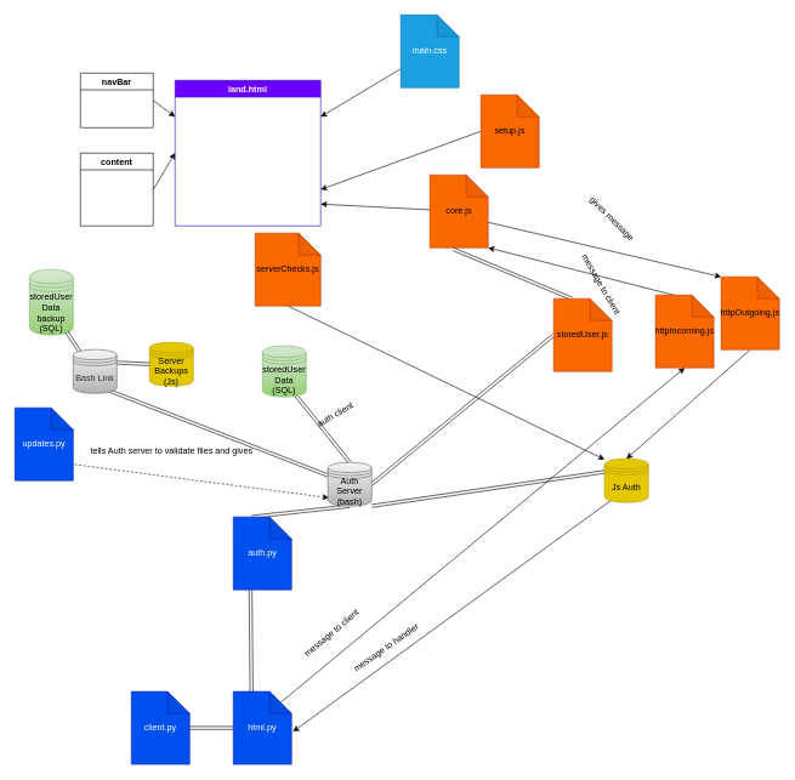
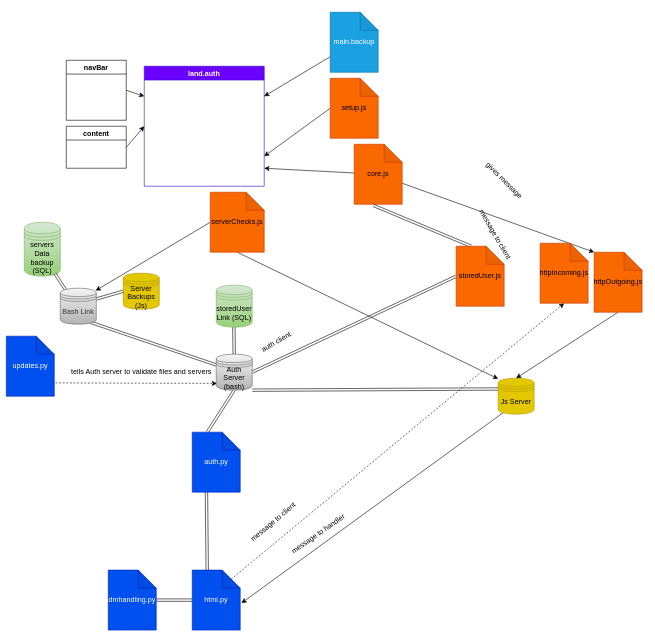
- <mxCell id="4" value="main.css" style="shape=note;whiteSpace=wrap;html=1;backgroundOutline=1;darkOpacity=0.05;fillColor=#1ba1e2;fontColor=#ffffff;strokeColor=#006EAF;" parent="1" vertex="1"><mxGeometry x="550" y="20" width="80" height="100" as="geometry" /></mxCell>
+ <mxCell id="4" value="main.backup" style="shape=note;whiteSpace=wrap;html=1;backgroundOutline=1;darkOpacity=0.05;fillColor=#1ba1e2;fontColor=#ffffff;strokeColor=#006EAF;" parent="1" vertex="1"><mxGeometry x="550" y="20" width="80" height="100" as="geometry" /></mxCell>
- <mxCell id="2" value="land.html" style="swimlane;fillColor=#6a00ff;fontColor=#ffffff;strokeColor=#3700CC;" parent="1" vertex="1"><mxGeometry x="240" y="110" width="200" height="200" as="geometry"><mxRectangle width="90" height="23" as="alternateBounds" /></mxGeometry></mxCell>
+ <mxCell id="2" value="land.auth" style="swimlane;fillColor=#6a00ff;fontColor=#ffffff;strokeColor=#3700CC;" parent="1" vertex="1"><mxGeometry x="240" y="110" width="200" height="200" as="geometry"><mxRectangle width="90" height="23" as="alternateBounds" /></mxGeometry></mxCell>
- <mxCell id="10" value="navBar" style="swimlane;" parent="1" vertex="1"><mxGeometry x="110" y="100" width="100" height="75" as="geometry" /></mxCell>
+ <mxCell id="10" value="navBar" style="swimlane;" parent="1" vertex="1"><mxGeometry x="110" y="100" width="100" height="100" as="geometry" /></mxCell>
- <mxCell id="38" value="setup.js" style="shape=note;whiteSpace=wrap;html=1;backgroundOutline=1;darkOpacity=0.05;fillColor=#fa6800;fontColor=#000000;strokeColor=#C73500;" parent="1" vertex="1"><mxGeometry x="660" y="130" width="80" height="100" as="geometry" /></mxCell>
+ <mxCell id="38" value="setup.js" style="shape=note;whiteSpace=wrap;html=1;backgroundOutline=1;darkOpacity=0.05;fillColor=#fa6800;fontColor=#000000;strokeColor=#C73500;" parent="1" vertex="1"><mxGeometry x="550" y="130" width="80" height="100" as="geometry" /></mxCell>
- <mxCell id="12" value="content" style="swimlane;" parent="1" vertex="1"><mxGeometry x="110" y="210" width="100" height="100" as="geometry" /></mxCell>
+ <mxCell id="12" value="content" style="swimlane;" parent="1" vertex="1"><mxGeometry x="110" y="210" width="100" height="70" as="geometry" /></mxCell>
- <mxCell id="31" style="edgeStyle=none;html=1;exitX=0;exitY=0;exitDx=25;exitDy=0;exitPerimeter=0;entryX=1;entryY=1;entryDx=0;entryDy=0;entryPerimeter=0;" parent="1" source="32" target="7" edge="1"><mxGeometry relative="1" as="geometry"><mxPoint x="610" y="290" as="targetPoint" /></mxGeometry></mxCell>
+ <mxCell id="49" style="edgeStyle=none;html=1;exitX=0;exitY=0.5;exitDx=0;exitDy=0;exitPerimeter=0;entryX=0.983;entryY=0.067;entryDx=0;entryDy=0;entryPerimeter=0;" parent="1" source="50" target="47" edge="1"><mxGeometry relative="1" as="geometry" /></mxCell>
- <mxCell id="44" value="&lt;span style=&quot;color: rgb(0 , 0 , 0)&quot;&gt;storedUser Data backup (SQL)&lt;/span&gt;" style="shape=datastore;whiteSpace=wrap;html=1;fillColor=#d5e8d4;gradientColor=#97d077;strokeColor=#82b366;" parent="1" vertex="1"><mxGeometry x="40" y="370" width="60" height="90" as="geometry" /></mxCell>
+ <mxCell id="44" value="&lt;span style=&quot;color: rgb(0 , 0 , 0)&quot;&gt;servers Data backup (SQL)&lt;/span&gt;" style="shape=datastore;whiteSpace=wrap;html=1;fillColor=#d5e8d4;gradientColor=#97d077;strokeColor=#82b366;" parent="1" vertex="1"><mxGeometry x="40" y="370" width="60" height="90" as="geometry" /></mxCell>
- <mxCell id="20" value="httpOutgoing.js" style="shape=note;whiteSpace=wrap;html=1;backgroundOutline=1;darkOpacity=0.05;fillColor=#fa6800;fontColor=#000000;strokeColor=#C73500;" parent="1" vertex="1"><mxGeometry x="990" y="380" width="80" height="100" as="geometry" /></mxCell>
+ <mxCell id="20" value="httpOutgoing.js" style="shape=note;whiteSpace=wrap;html=1;backgroundOutline=1;darkOpacity=0.05;fillColor=#fa6800;fontColor=#000000;strokeColor=#C73500;" parent="1" vertex="1"><mxGeometry x="990" y="420" width="80" height="100" as="geometry" /></mxCell>
- <mxCell id="40" value="Server Backups (Js)" style="shape=datastore;whiteSpace=wrap;html=1;fillColor=#e3c800;fontColor=#000000;strokeColor=#B09500;" parent="1" vertex="1"><mxGeometry x="205" y="470" width="60" height="60" as="geometry" /></mxCell>
+ <mxCell id="40" value="Server Backups (Js)" style="shape=datastore;whiteSpace=wrap;html=1;fillColor=#e3c800;fontColor=#000000;strokeColor=#B09500;" parent="1" vertex="1"><mxGeometry x="205" y="455" width="60" height="60" as="geometry" /></mxCell>
- <mxCell id="41" value="&lt;span style=&quot;color: rgb(0 , 0 , 0)&quot;&gt;storedUser Data (SQL)&lt;/span&gt;" style="shape=datastore;whiteSpace=wrap;html=1;fillColor=#d5e8d4;gradientColor=#97d077;strokeColor=#82b366;" parent="1" vertex="1"><mxGeometry x="360" y="475" width="60" height="70" as="geometry" /></mxCell>
+ <mxCell id="41" value="&lt;span style=&quot;color: rgb(0 , 0 , 0)&quot;&gt;storedUser Link (SQL)&lt;/span&gt;" style="shape=datastore;whiteSpace=wrap;html=1;fillColor=#d5e8d4;gradientColor=#97d077;strokeColor=#82b366;" parent="1" vertex="1"><mxGeometry x="360" y="475" width="60" height="70" as="geometry" /></mxCell>
- <mxCell id="22" value="updates.py" style="shape=note;whiteSpace=wrap;html=1;backgroundOutline=1;darkOpacity=0.05;fillColor=#0050ef;fontColor=#ffffff;strokeColor=#001DBC;" parent="1" vertex="1"><mxGeometry x="20" y="560" width="80" height="100" as="geometry" /></mxCell>
+ <mxCell id="22" value="updates.py" style="shape=note;whiteSpace=wrap;html=1;backgroundOutline=1;darkOpacity=0.05;fillColor=#0050ef;fontColor=#ffffff;strokeColor=#001DBC;" parent="1" vertex="1"><mxGeometry x="10" y="560" width="80" height="100" as="geometry" /></mxCell>
- <mxCell id="42" value="tells Auth server to validate files and gives" style="text;html=1;align=center;verticalAlign=middle;resizable=0;points=[];autosize=1;strokeColor=none;fillColor=none;" parent="1" vertex="1"><mxGeometry x="110" y="610" width="250" height="20" as="geometry" /></mxCell>
+ <mxCell id="42" value="tells Auth server to validate files and servers" style="text;html=1;align=center;verticalAlign=middle;resizable=0;points=[];autosize=1;strokeColor=none;fillColor=none;" parent="1" vertex="1"><mxGeometry x="110" y="610" width="250" height="20" as="geometry" /></mxCell>
- <mxCell id="30" value="&lt;font color=&quot;#000000&quot;&gt;Auth Server&lt;br&gt;(bash)&lt;/font&gt;" style="shape=datastore;whiteSpace=wrap;html=1;fillColor=#f5f5f5;strokeColor=#666666;sketch=0;shadow=0;gradientColor=#b3b3b3;" parent="1" vertex="1"><mxGeometry x="450" y="635" width="60" height="60" as="geometry" /></mxCell>
+ <mxCell id="30" value="&lt;font color=&quot;#000000&quot;&gt;Auth Server&lt;br&gt;(bash)&lt;/font&gt;" style="shape=datastore;whiteSpace=wrap;html=1;fillColor=#f5f5f5;strokeColor=#666666;sketch=0;shadow=0;gradientColor=#b3b3b3;" parent="1" vertex="1"><mxGeometry x="360" y="590" width="60" height="60" as="geometry" /></mxCell>
- <mxCell id="17" value="Js Auth" style="shape=datastore;whiteSpace=wrap;html=1;fillColor=#e3c800;fontColor=#000000;strokeColor=#B09500;" parent="1" vertex="1"><mxGeometry x="830" y="630" width="60" height="60" as="geometry" /></mxCell>
+ <mxCell id="17" value="Js Server" style="shape=datastore;whiteSpace=wrap;html=1;fillColor=#e3c800;fontColor=#000000;strokeColor=#B09500;" parent="1" vertex="1"><mxGeometry x="830" y="630" width="60" height="60" as="geometry" /></mxCell>
- <mxCell id="14" style="edgeStyle=none;html=1;entryX=0.5;entryY=1;entryDx=0;entryDy=0;entryPerimeter=0;exitX=0;exitY=0;exitDx=65;exitDy=15;exitPerimeter=0;" parent="1" source="8" target="32" edge="1"><mxGeometry relative="1" as="geometry"><mxPoint x="390" y="970" as="sourcePoint" /></mxGeometry></mxCell>
+ <mxCell id="14" style="edgeStyle=none;html=1;entryX=0.5;entryY=1;entryDx=0;entryDy=0;entryPerimeter=0;exitX=0;exitY=0;exitDx=65;exitDy=15;exitPerimeter=0;dashed=1;" parent="1" source="8" target="32" edge="1"><mxGeometry relative="1" as="geometry"><mxPoint x="390" y="970" as="sourcePoint" /></mxGeometry></mxCell>
- <mxCell id="25" value="auth.py" style="shape=note;whiteSpace=wrap;html=1;backgroundOutline=1;darkOpacity=0.05;fillColor=#0050ef;fontColor=#ffffff;strokeColor=#001DBC;" parent="1" vertex="1"><mxGeometry x="320" y="710" width="80" height="100" as="geometry" /></mxCell>
+ <mxCell id="25" value="auth.py" style="shape=note;whiteSpace=wrap;html=1;backgroundOutline=1;darkOpacity=0.05;fillColor=#0050ef;fontColor=#ffffff;strokeColor=#001DBC;" parent="1" vertex="1"><mxGeometry x="320" y="720" width="80" height="100" as="geometry" /></mxCell>
- <mxCell id="18" value="client.py" style="shape=note;whiteSpace=wrap;html=1;backgroundOutline=1;darkOpacity=0.05;fillColor=#0050ef;fontColor=#ffffff;strokeColor=#001DBC;" parent="1" vertex="1"><mxGeometry x="180" y="950" width="80" height="100" as="geometry" /></mxCell>
+ <mxCell id="18" value="dmhandling.py" style="shape=note;whiteSpace=wrap;html=1;backgroundOutline=1;darkOpacity=0.05;fillColor=#0050ef;fontColor=#ffffff;strokeColor=#001DBC;" parent="1" vertex="1"><mxGeometry x="180" y="950" width="80" height="100" as="geometry" /></mxCell>
